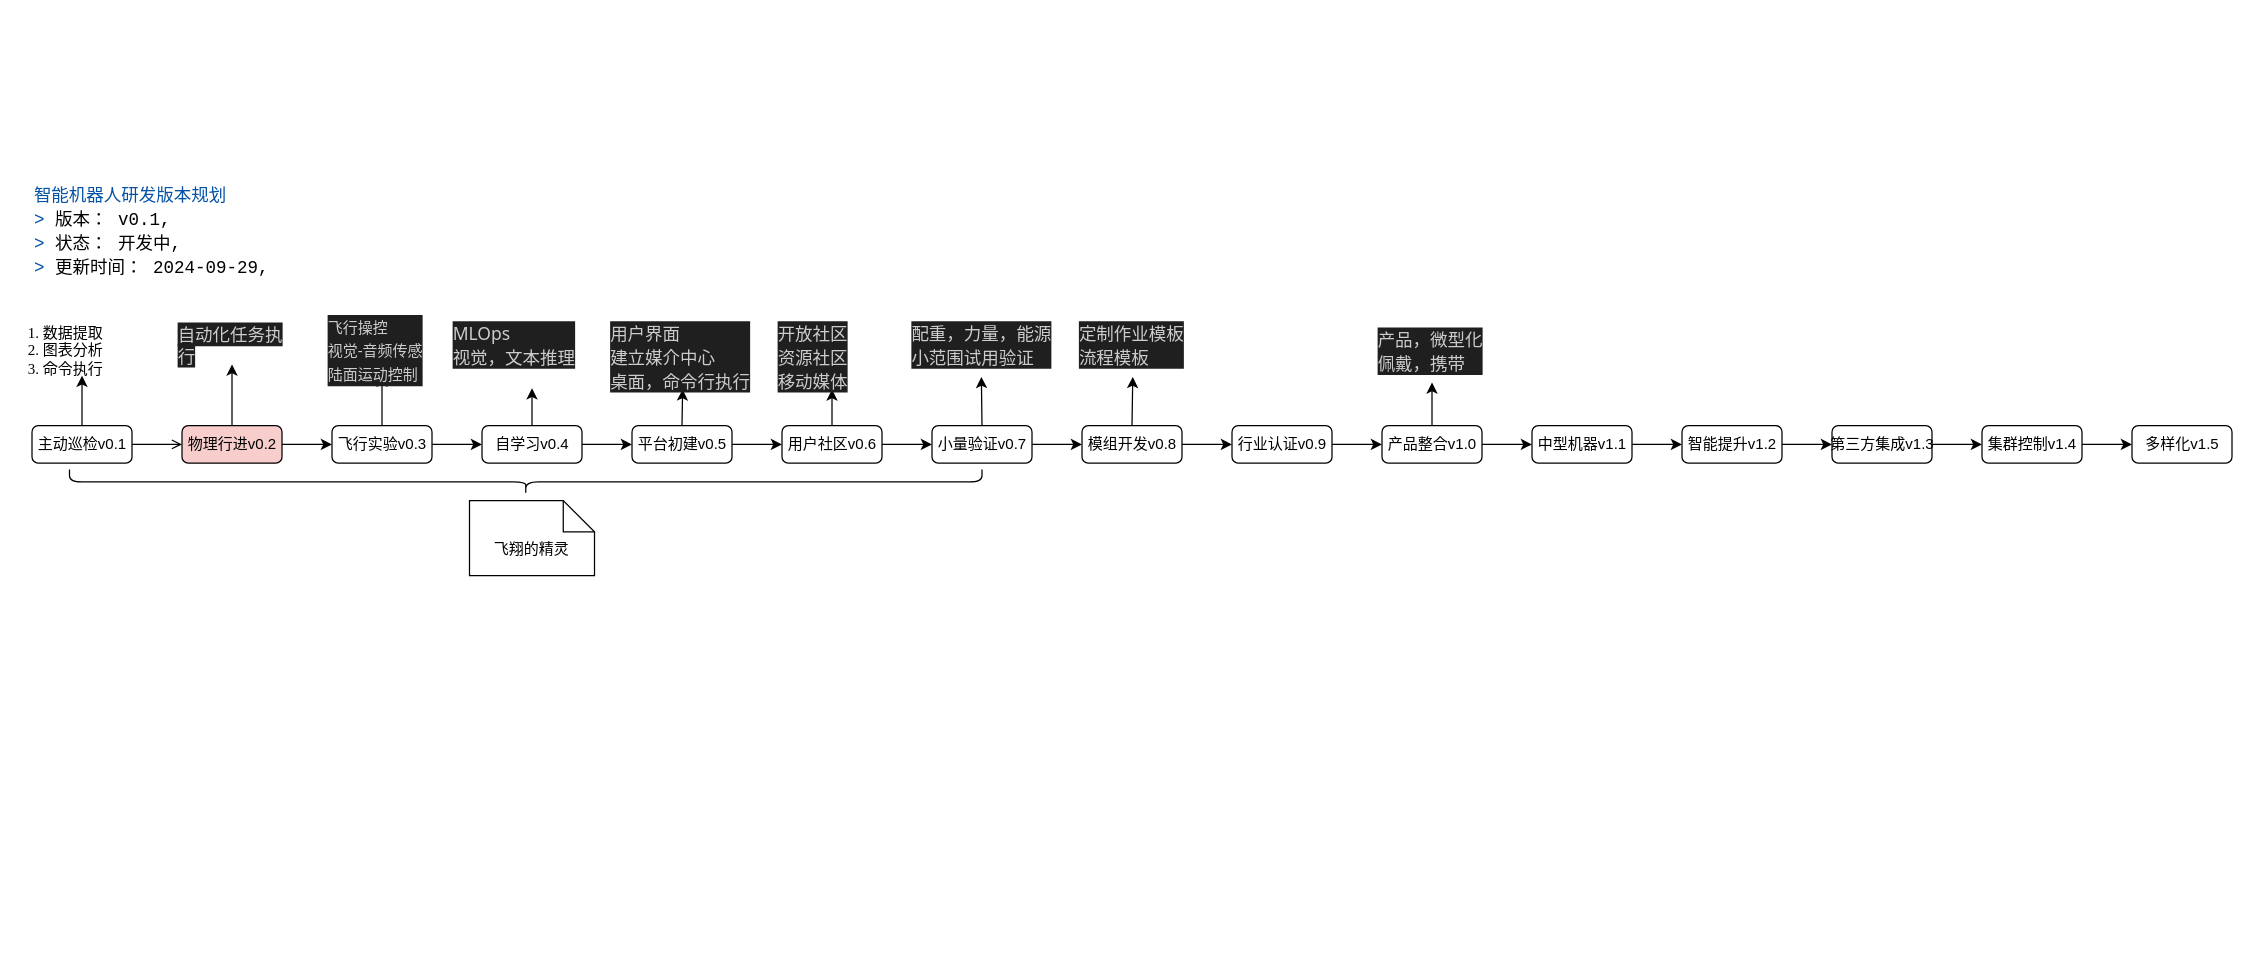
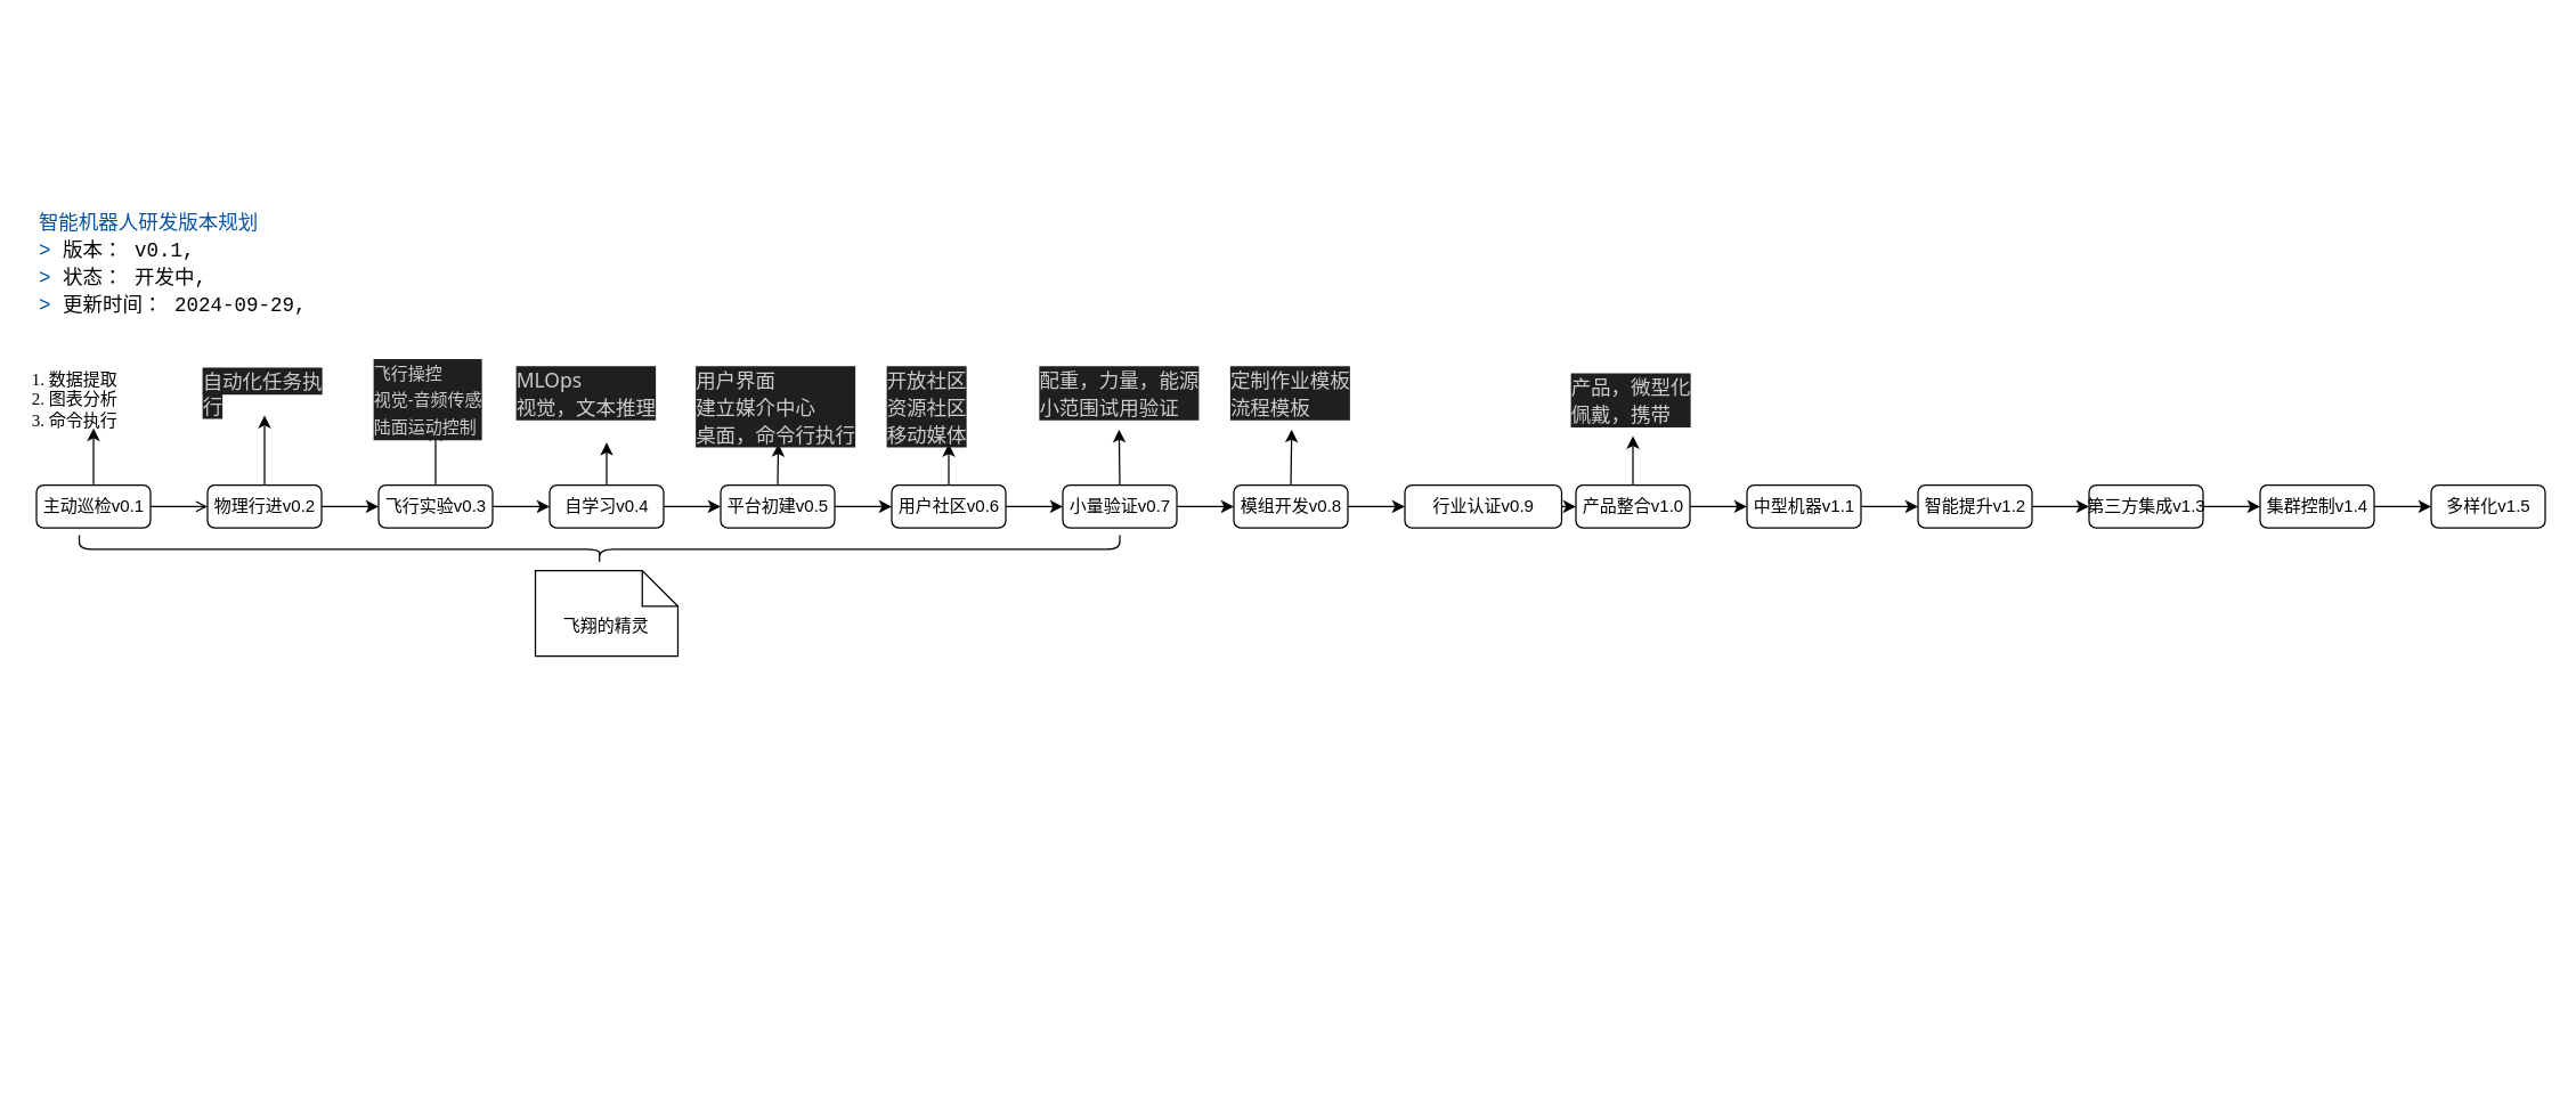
- <mxCell id="6" value="物理行进v0.2" style="html=1;rounded=1;absoluteArcSize=1;arcSize=10;fillColor=#f8cecc;" parent="1" vertex="1"><mxGeometry x="145" y="340" width="80" height="30" as="geometry" /></mxCell>
+ <mxCell id="6" value="物理行进v0.2" style="html=1;rounded=1;absoluteArcSize=1;arcSize=10;" parent="1" vertex="1"><mxGeometry x="145" y="340" width="80" height="30" as="geometry" /></mxCell>
- <mxCell id="26" value="行业认证v0.9" style="html=1;rounded=1;absoluteArcSize=1;arcSize=10;fillColor=none;" parent="1" vertex="1"><mxGeometry x="985" y="340" width="80" height="30" as="geometry" /></mxCell>
+ <mxCell id="26" value="行业认证v0.9" style="html=1;rounded=1;absoluteArcSize=1;arcSize=10;fillColor=none;" parent="1" vertex="1"><mxGeometry x="985" y="340" width="110" height="30" as="geometry" /></mxCell>
